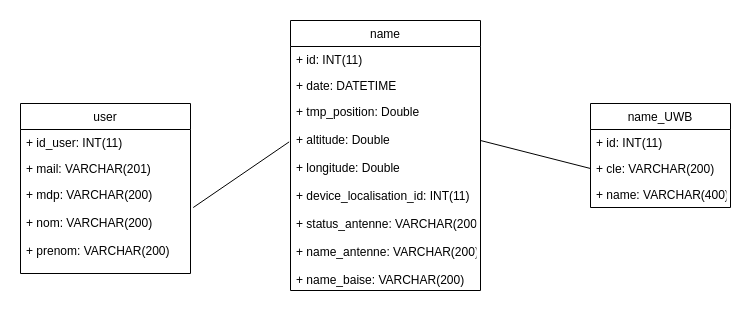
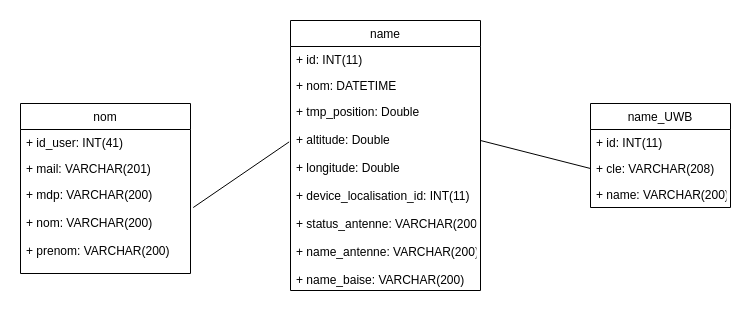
- <mxCell id="4" value="+ date: DATETIME" style="text;strokeColor=none;fillColor=none;align=left;verticalAlign=top;spacingLeft=4;spacingRight=4;overflow=hidden;rotatable=0;points=[[0,0.5],[1,0.5]];portConstraint=eastwest;" vertex="1" parent="2"><mxGeometry y="52" width="190" height="26" as="geometry" /></mxCell>
+ <mxCell id="4" value="+ nom: DATETIME" style="text;strokeColor=none;fillColor=none;align=left;verticalAlign=top;spacingLeft=4;spacingRight=4;overflow=hidden;rotatable=0;points=[[0,0.5],[1,0.5]];portConstraint=eastwest;" vertex="1" parent="2"><mxGeometry y="52" width="190" height="26" as="geometry" /></mxCell>
- <mxCell id="6" value="user" style="swimlane;fontStyle=0;childLayout=stackLayout;horizontal=1;startSize=26;fillColor=none;horizontalStack=0;resizeParent=1;resizeParentMax=0;resizeLast=0;collapsible=1;marginBottom=0;" vertex="1" parent="1"><mxGeometry x="20" y="103" width="170" height="170" as="geometry" /></mxCell>
+ <mxCell id="6" value="nom" style="swimlane;fontStyle=0;childLayout=stackLayout;horizontal=1;startSize=26;fillColor=none;horizontalStack=0;resizeParent=1;resizeParentMax=0;resizeLast=0;collapsible=1;marginBottom=0;" vertex="1" parent="1"><mxGeometry x="20" y="103" width="170" height="170" as="geometry" /></mxCell>
- <mxCell id="7" value="+ id_user: INT(11)" style="text;strokeColor=none;fillColor=none;align=left;verticalAlign=top;spacingLeft=4;spacingRight=4;overflow=hidden;rotatable=0;points=[[0,0.5],[1,0.5]];portConstraint=eastwest;" vertex="1" parent="6"><mxGeometry y="26" width="170" height="26" as="geometry" /></mxCell>
+ <mxCell id="7" value="+ id_user: INT(41)" style="text;strokeColor=none;fillColor=none;align=left;verticalAlign=top;spacingLeft=4;spacingRight=4;overflow=hidden;rotatable=0;points=[[0,0.5],[1,0.5]];portConstraint=eastwest;" vertex="1" parent="6"><mxGeometry y="26" width="170" height="26" as="geometry" /></mxCell>
- <mxCell id="12" value="+ cle: VARCHAR(200)" style="text;strokeColor=none;fillColor=none;align=left;verticalAlign=top;spacingLeft=4;spacingRight=4;overflow=hidden;rotatable=0;points=[[0,0.5],[1,0.5]];portConstraint=eastwest;" vertex="1" parent="10"><mxGeometry y="52" width="140" height="26" as="geometry" /></mxCell>
+ <mxCell id="12" value="+ cle: VARCHAR(208)" style="text;strokeColor=none;fillColor=none;align=left;verticalAlign=top;spacingLeft=4;spacingRight=4;overflow=hidden;rotatable=0;points=[[0,0.5],[1,0.5]];portConstraint=eastwest;" vertex="1" parent="10"><mxGeometry y="52" width="140" height="26" as="geometry" /></mxCell>
- <mxCell id="13" value="+ name: VARCHAR(400)" style="text;strokeColor=none;fillColor=none;align=left;verticalAlign=top;spacingLeft=4;spacingRight=4;overflow=hidden;rotatable=0;points=[[0,0.5],[1,0.5]];portConstraint=eastwest;" vertex="1" parent="10"><mxGeometry y="78" width="140" height="26" as="geometry" /></mxCell>
+ <mxCell id="13" value="+ name: VARCHAR(200)" style="text;strokeColor=none;fillColor=none;align=left;verticalAlign=top;spacingLeft=4;spacingRight=4;overflow=hidden;rotatable=0;points=[[0,0.5],[1,0.5]];portConstraint=eastwest;" vertex="1" parent="10"><mxGeometry y="78" width="140" height="26" as="geometry" /></mxCell>
